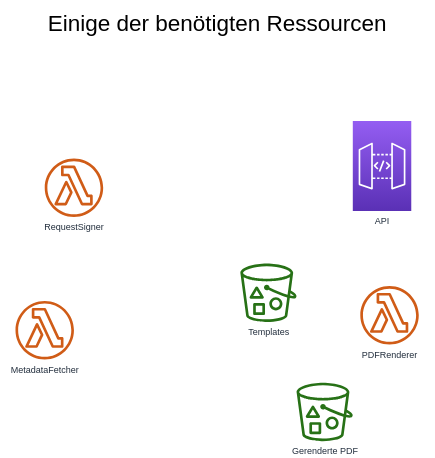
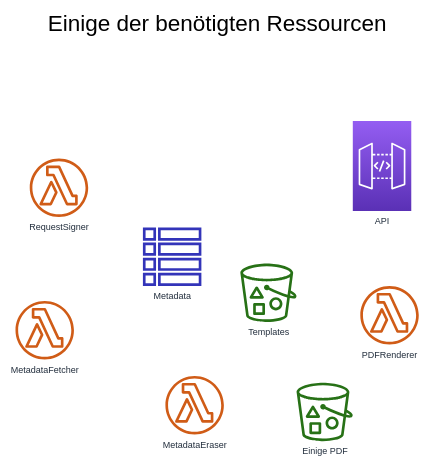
- <mxCell id="2" value="RequestSigner" style="outlineConnect=0;fontColor=#232F3E;gradientColor=none;fillColor=#D05C17;strokeColor=none;dashed=0;verticalLabelPosition=bottom;verticalAlign=top;align=center;html=1;fontSize=12;fontStyle=0;aspect=fixed;pointerEvents=1;shape=mxgraph.aws4.lambda_function;" vertex="1" parent="1"><mxGeometry x="59" y="211" width="78" height="78" as="geometry" /></mxCell>
+ <mxCell id="2" value="RequestSigner" style="outlineConnect=0;fontColor=#232F3E;gradientColor=none;fillColor=#D05C17;strokeColor=none;dashed=0;verticalLabelPosition=bottom;verticalAlign=top;align=center;html=1;fontSize=12;fontStyle=0;aspect=fixed;pointerEvents=1;shape=mxgraph.aws4.lambda_function;" vertex="1" parent="1"><mxGeometry x="39" y="211" width="78" height="78" as="geometry" /></mxCell>
+ <mxCell id="7" value="Metadata" style="outlineConnect=0;fontColor=#232F3E;gradientColor=none;fillColor=#3334B9;strokeColor=none;dashed=0;verticalLabelPosition=bottom;verticalAlign=top;align=center;html=1;fontSize=12;fontStyle=0;aspect=fixed;pointerEvents=1;shape=mxgraph.aws4.table;" vertex="1" parent="1"><mxGeometry x="190" y="303" width="78" height="78" as="geometry" /></mxCell>
+ <mxCell id="3" value="MetadataEraser" style="outlineConnect=0;fontColor=#232F3E;gradientColor=none;fillColor=#D05C17;strokeColor=none;dashed=0;verticalLabelPosition=bottom;verticalAlign=top;align=center;html=1;fontSize=12;fontStyle=0;aspect=fixed;pointerEvents=1;shape=mxgraph.aws4.lambda_function;" vertex="1" parent="1"><mxGeometry x="220" y="501" width="78" height="78" as="geometry" /></mxCell>
- <mxCell id="10" value="Gerenderte PDF" style="outlineConnect=0;fontColor=#232F3E;gradientColor=none;fillColor=#277116;strokeColor=none;dashed=0;verticalLabelPosition=bottom;verticalAlign=top;align=center;html=1;fontSize=12;fontStyle=0;aspect=fixed;pointerEvents=1;shape=mxgraph.aws4.bucket_with_objects;" vertex="1" parent="1"><mxGeometry x="395" y="510" width="75" height="78" as="geometry" /></mxCell>
+ <mxCell id="10" value="Einige PDF" style="outlineConnect=0;fontColor=#232F3E;gradientColor=none;fillColor=#277116;strokeColor=none;dashed=0;verticalLabelPosition=bottom;verticalAlign=top;align=center;html=1;fontSize=12;fontStyle=0;aspect=fixed;pointerEvents=1;shape=mxgraph.aws4.bucket_with_objects;" vertex="1" parent="1"><mxGeometry x="395" y="510" width="75" height="78" as="geometry" /></mxCell>
